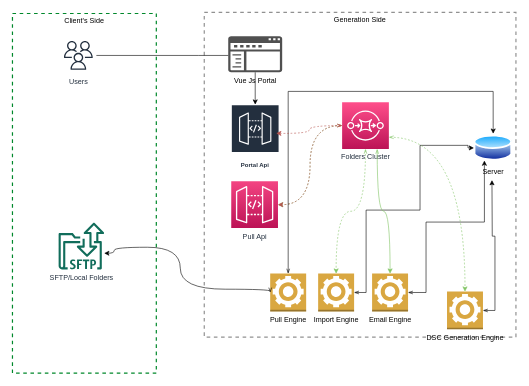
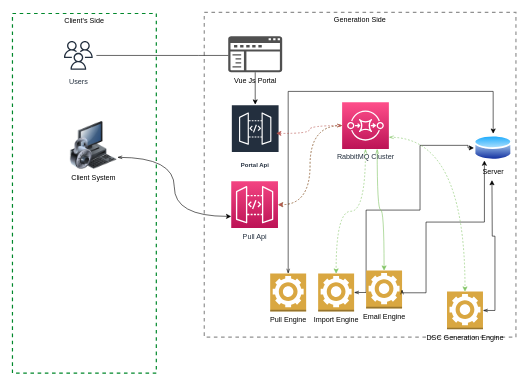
+ <mxCell id="4" value="Client System" style="image;html=1;image=img/lib/clip_art/computers/Secure_System_128x128.png;dashed=0;fillColor=#D9A741;" parent="2" vertex="1"><mxGeometry x="95" y="180" width="80" height="80" as="geometry" /></mxCell>
- <mxCell id="22" value="Folders Cluster" style="sketch=0;points=[[0,0,0],[0.25,0,0],[0.5,0,0],[0.75,0,0],[1,0,0],[0,1,0],[0.25,1,0],[0.5,1,0],[0.75,1,0],[1,1,0],[0,0.25,0],[0,0.5,0],[0,0.75,0],[1,0.25,0],[1,0.5,0],[1,0.75,0]];outlineConnect=0;fontColor=#232F3E;gradientColor=#FF4F8B;gradientDirection=north;fillColor=#BC1356;strokeColor=#ffffff;dashed=0;verticalLabelPosition=bottom;verticalAlign=top;align=center;html=1;fontSize=12;fontStyle=0;aspect=fixed;shape=mxgraph.aws4.resourceIcon;resIcon=mxgraph.aws4.sqs;labelBackgroundColor=none;" vertex="1" parent="6"><mxGeometry x="230" y="150" width="78" height="78" as="geometry" /></mxCell>
+ <mxCell id="22" value="RabbitMQ Cluster" style="sketch=0;points=[[0,0,0],[0.25,0,0],[0.5,0,0],[0.75,0,0],[1,0,0],[0,1,0],[0.25,1,0],[0.5,1,0],[0.75,1,0],[1,1,0],[0,0.25,0],[0,0.5,0],[0,0.75,0],[1,0.25,0],[1,0.5,0],[1,0.75,0]];outlineConnect=0;fontColor=#232F3E;gradientColor=#FF4F8B;gradientDirection=north;fillColor=#BC1356;strokeColor=#ffffff;dashed=0;verticalLabelPosition=bottom;verticalAlign=top;align=center;html=1;fontSize=12;fontStyle=0;aspect=fixed;shape=mxgraph.aws4.resourceIcon;resIcon=mxgraph.aws4.sqs;labelBackgroundColor=none;" vertex="1" parent="6"><mxGeometry x="230" y="150" width="78" height="78" as="geometry" /></mxCell>
+ <mxCell id="28" style="edgeStyle=orthogonalEdgeStyle;curved=1;rounded=0;orthogonalLoop=1;jettySize=auto;html=1;exitX=1;exitY=0.75;exitDx=0;exitDy=0;entryX=0;entryY=0.75;entryDx=0;entryDy=0;entryPerimeter=0;startArrow=openThin;startFill=0;" parent="1" source="4" target="10" edge="1"><mxGeometry relative="1" as="geometry" /></mxCell>
- <mxCell id="5" value="SFTP/Local Folders" style="outlineConnect=0;fontColor=#232F3E;gradientColor=none;fillColor=#116D5B;strokeColor=none;dashed=0;verticalLabelPosition=bottom;verticalAlign=top;align=center;html=1;fontSize=12;fontStyle=0;aspect=fixed;shape=mxgraph.aws4.transfer_for_sftp_resource;" parent="2" vertex="1"><mxGeometry x="77" y="349" width="76" height="78" as="geometry" /></mxCell>
- <mxCell id="29" style="edgeStyle=orthogonalEdgeStyle;curved=1;rounded=0;orthogonalLoop=1;jettySize=auto;html=1;exitX=0;exitY=0.5;exitDx=0;exitDy=0;startArrow=openThin;startFill=0;exitPerimeter=0;" parent="1" source="19" target="5" edge="1"><mxGeometry relative="1" as="geometry"><Array as="points"><mxPoint x="450" y="482" /><mxPoint x="300" y="482" /><mxPoint x="300" y="412" /><mxPoint x="190" y="412" /><mxPoint x="190" y="422" /></Array></mxGeometry></mxCell>
- <mxCell id="14" value="Email Engine" style="outlineConnect=0;dashed=0;verticalLabelPosition=bottom;verticalAlign=top;align=center;html=1;shape=mxgraph.aws3.worker;fillColor=#D9A741;gradientColor=none;" parent="6" vertex="1"><mxGeometry x="280" y="436" width="60" height="63" as="geometry" /></mxCell>
+ <mxCell id="14" value="Email Engine" style="outlineConnect=0;dashed=0;verticalLabelPosition=bottom;verticalAlign=top;align=center;html=1;shape=mxgraph.aws3.worker;fillColor=#D9A741;gradientColor=none;" parent="6" vertex="1"><mxGeometry x="270" y="431" width="60" height="63" as="geometry" /></mxCell>
